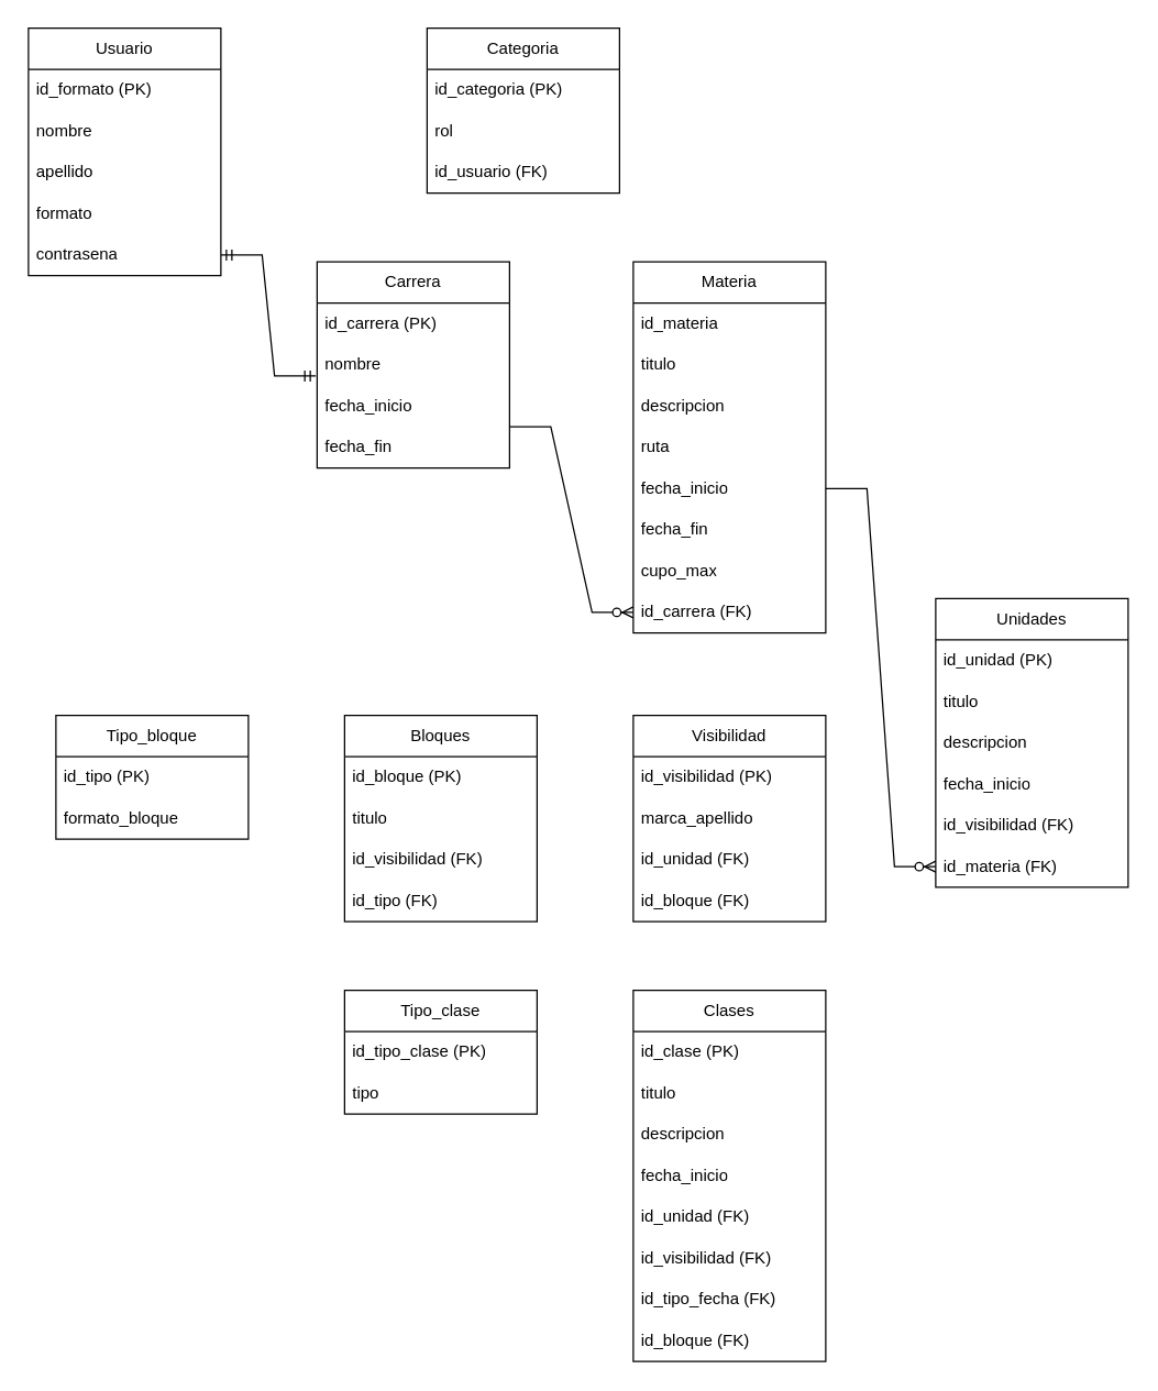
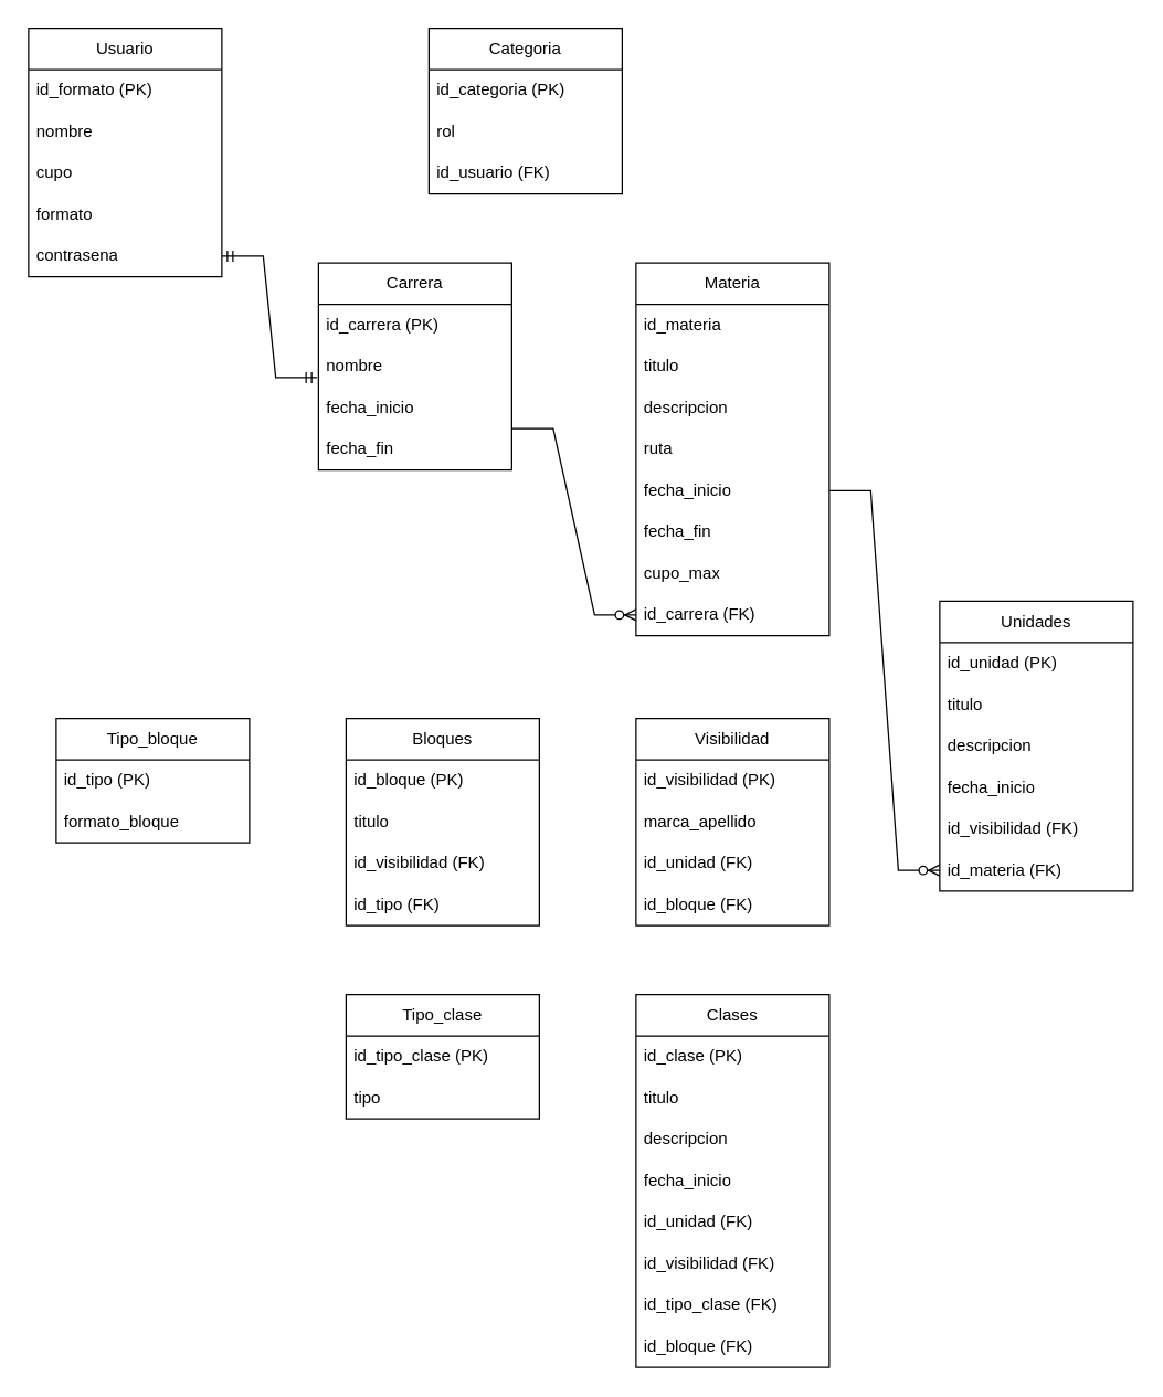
- <mxCell id="5" value="apellido" style="text;strokeColor=none;fillColor=none;align=left;verticalAlign=middle;spacingLeft=4;spacingRight=4;overflow=hidden;points=[[0,0.5],[1,0.5]];portConstraint=eastwest;rotatable=0;whiteSpace=wrap;html=1;" vertex="1" parent="2"><mxGeometry y="90" width="140" height="30" as="geometry" /></mxCell>
+ <mxCell id="5" value="cupo" style="text;strokeColor=none;fillColor=none;align=left;verticalAlign=middle;spacingLeft=4;spacingRight=4;overflow=hidden;points=[[0,0.5],[1,0.5]];portConstraint=eastwest;rotatable=0;whiteSpace=wrap;html=1;" vertex="1" parent="2"><mxGeometry y="90" width="140" height="30" as="geometry" /></mxCell>
- <mxCell id="43" value="id_tipo_fecha (FK)" style="text;strokeColor=none;fillColor=none;align=left;verticalAlign=middle;spacingLeft=4;spacingRight=4;overflow=hidden;points=[[0,0.5],[1,0.5]];portConstraint=eastwest;rotatable=0;whiteSpace=wrap;html=1;" vertex="1" parent="36"><mxGeometry y="210" width="140" height="30" as="geometry" /></mxCell>
+ <mxCell id="43" value="id_tipo_clase (FK)" style="text;strokeColor=none;fillColor=none;align=left;verticalAlign=middle;spacingLeft=4;spacingRight=4;overflow=hidden;points=[[0,0.5],[1,0.5]];portConstraint=eastwest;rotatable=0;whiteSpace=wrap;html=1;" vertex="1" parent="36"><mxGeometry y="210" width="140" height="30" as="geometry" /></mxCell>
